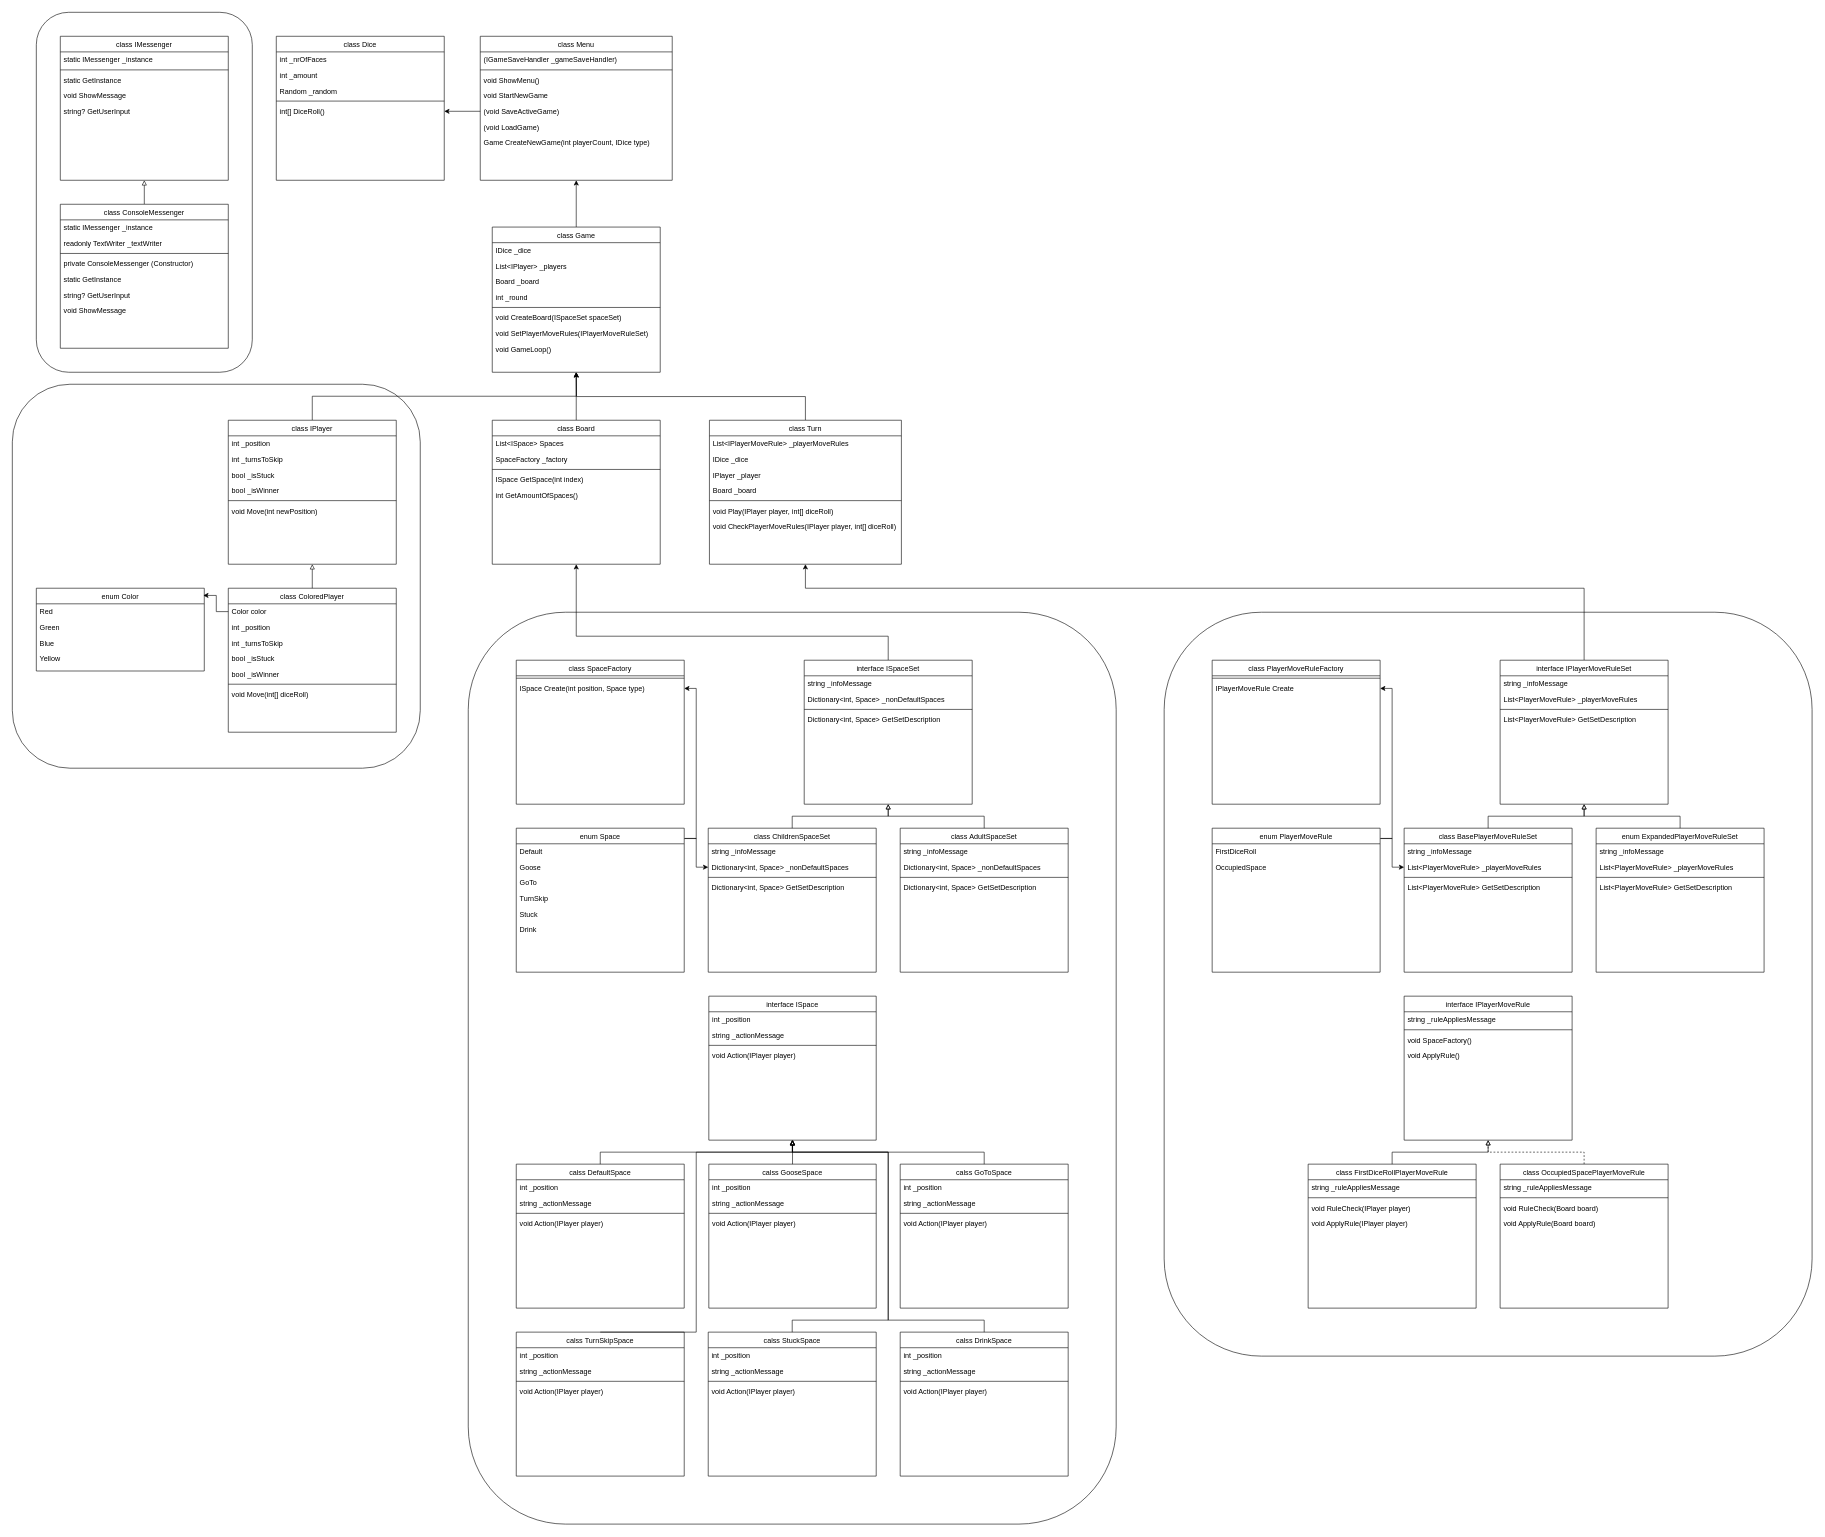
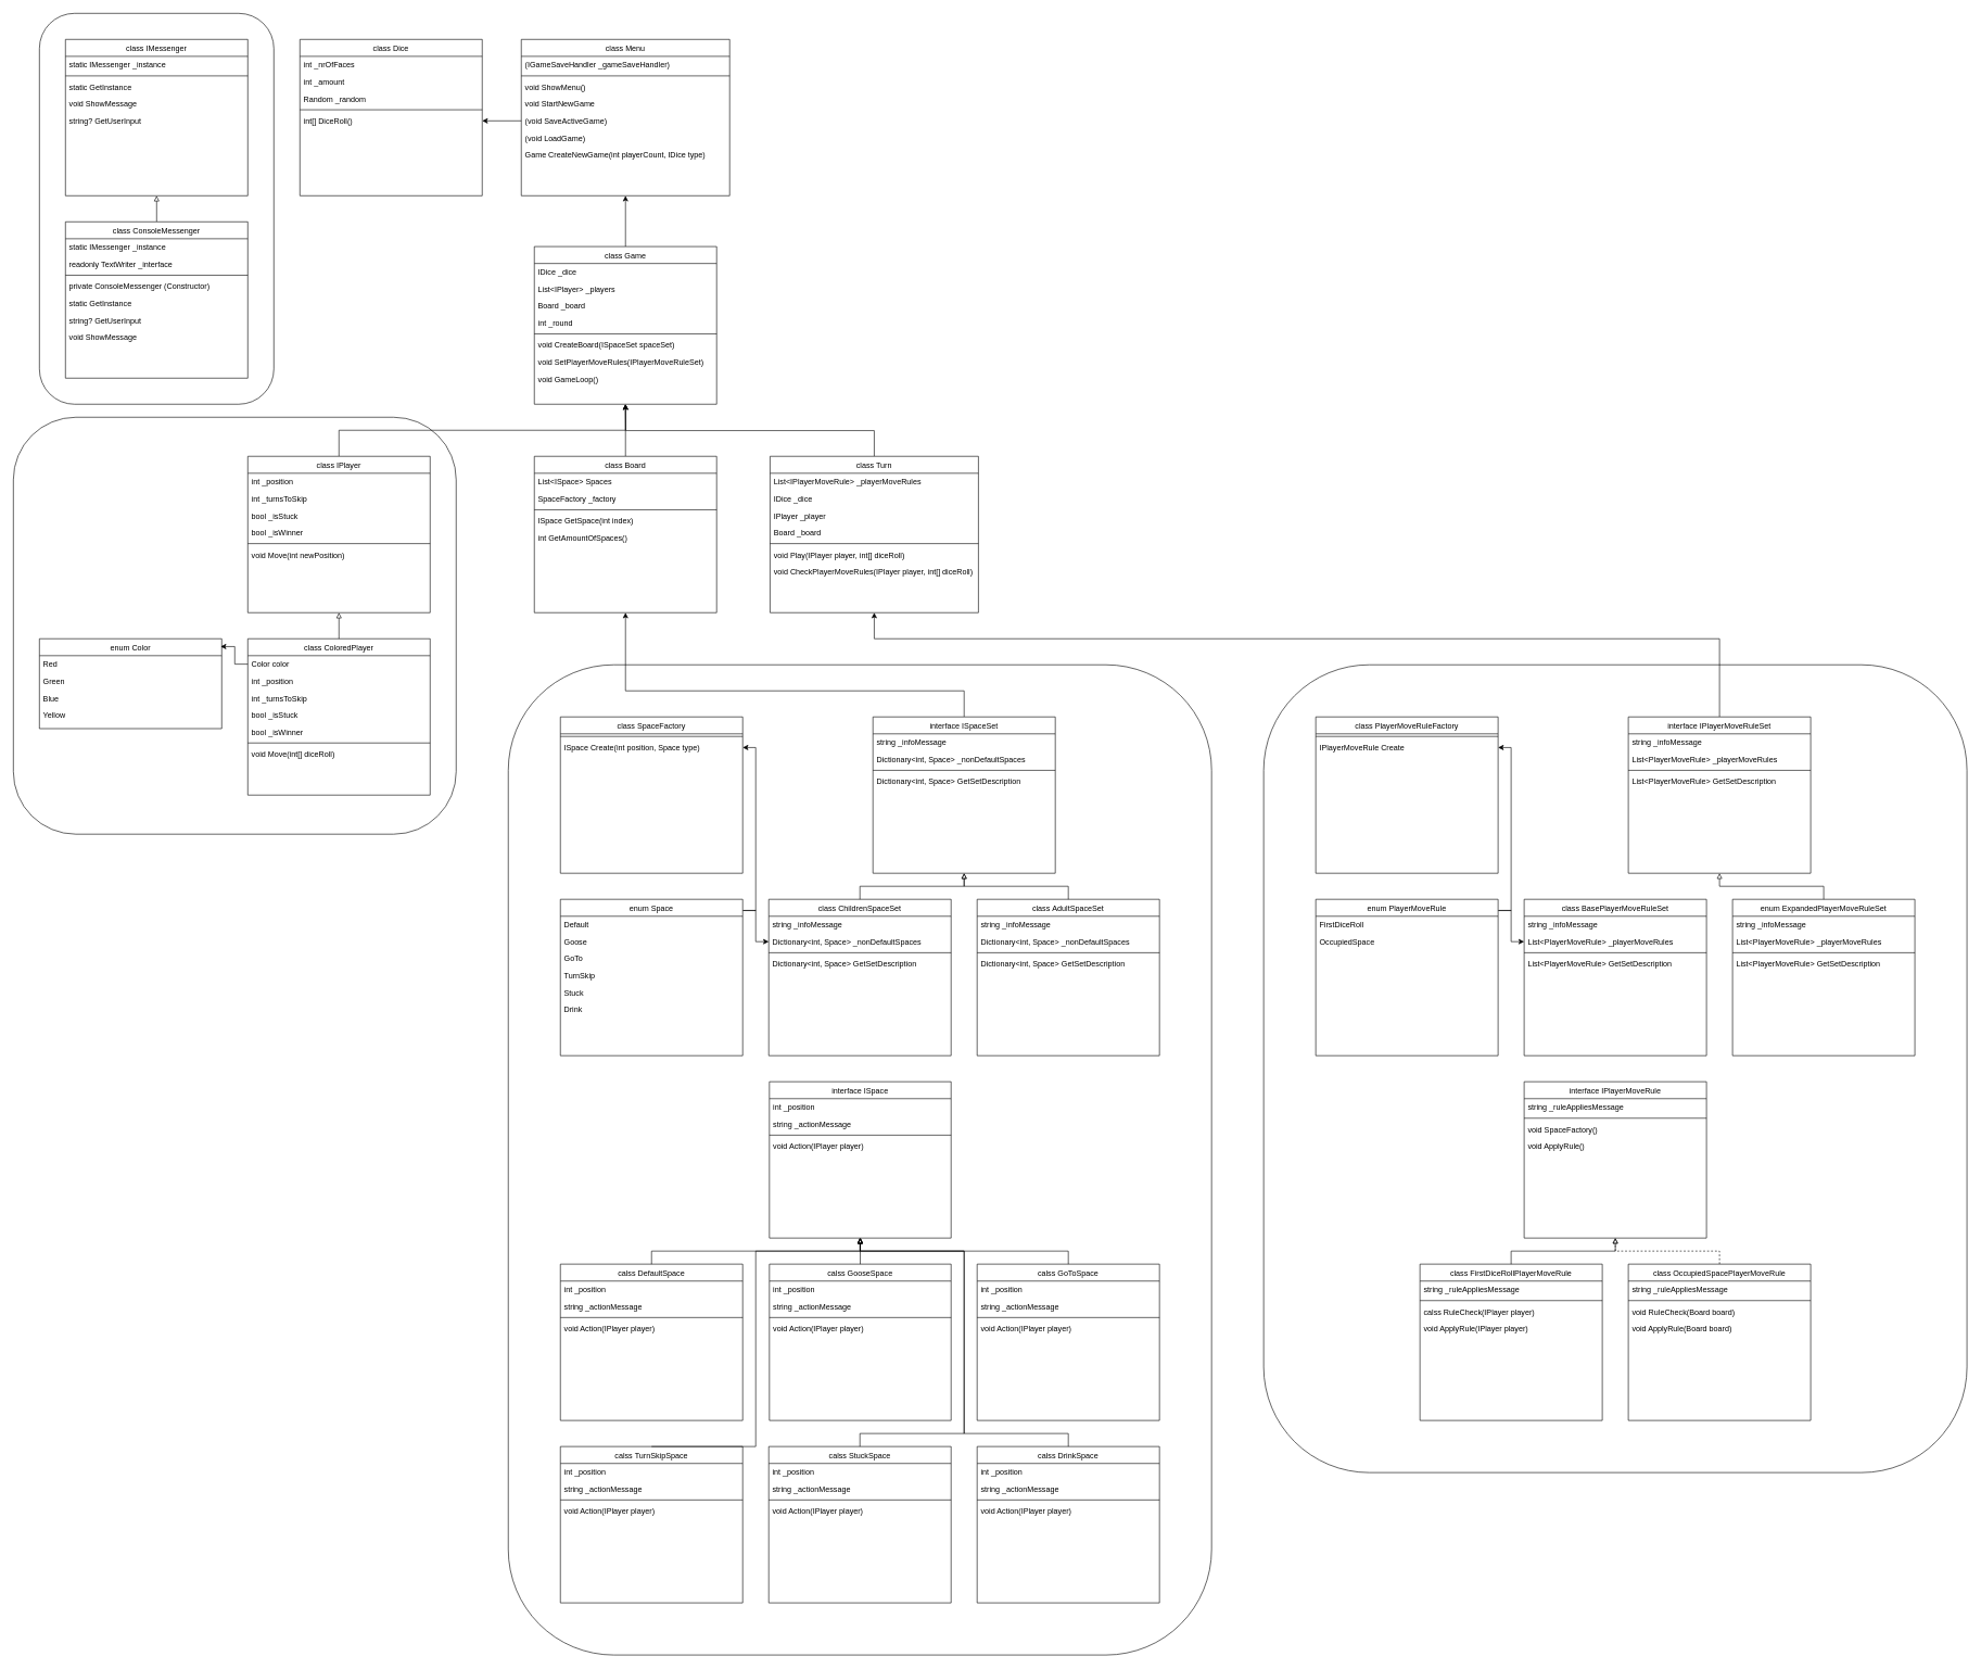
- <mxCell id="160" value="readonly TextWriter _textWriter" style="text;align=left;verticalAlign=top;spacingLeft=4;spacingRight=4;overflow=hidden;rotatable=0;points=[[0,0.5],[1,0.5]];portConstraint=eastwest;" parent="158" vertex="1"><mxGeometry y="52" width="280" height="26" as="geometry" /></mxCell>
+ <mxCell id="160" value="readonly TextWriter _interface" style="text;align=left;verticalAlign=top;spacingLeft=4;spacingRight=4;overflow=hidden;rotatable=0;points=[[0,0.5],[1,0.5]];portConstraint=eastwest;" parent="158" vertex="1"><mxGeometry y="52" width="280" height="26" as="geometry" /></mxCell>
- <mxCell id="183" value="" style="edgeStyle=orthogonalEdgeStyle;rounded=0;orthogonalLoop=1;jettySize=auto;html=1;exitX=0.5;exitY=0;exitDx=0;exitDy=0;endArrow=block;endFill=0;entryX=0.5;entryY=1;entryDx=0;entryDy=0;" parent="1" source="178" target="167" edge="1"><mxGeometry relative="1" as="geometry"><mxPoint x="1870" y="1480" as="sourcePoint" /><mxPoint x="1990" y="1440" as="targetPoint" /></mxGeometry></mxCell>
- <mxCell id="79" value="void RuleCheck(IPlayer player)" style="text;align=left;verticalAlign=top;spacingLeft=4;spacingRight=4;overflow=hidden;rotatable=0;points=[[0,0.5],[1,0.5]];portConstraint=eastwest;" parent="76" vertex="1"><mxGeometry y="60" width="280" height="26" as="geometry" /></mxCell>
+ <mxCell id="79" value="calss RuleCheck(IPlayer player)" style="text;align=left;verticalAlign=top;spacingLeft=4;spacingRight=4;overflow=hidden;rotatable=0;points=[[0,0.5],[1,0.5]];portConstraint=eastwest;" parent="76" vertex="1"><mxGeometry y="60" width="280" height="26" as="geometry" /></mxCell>
